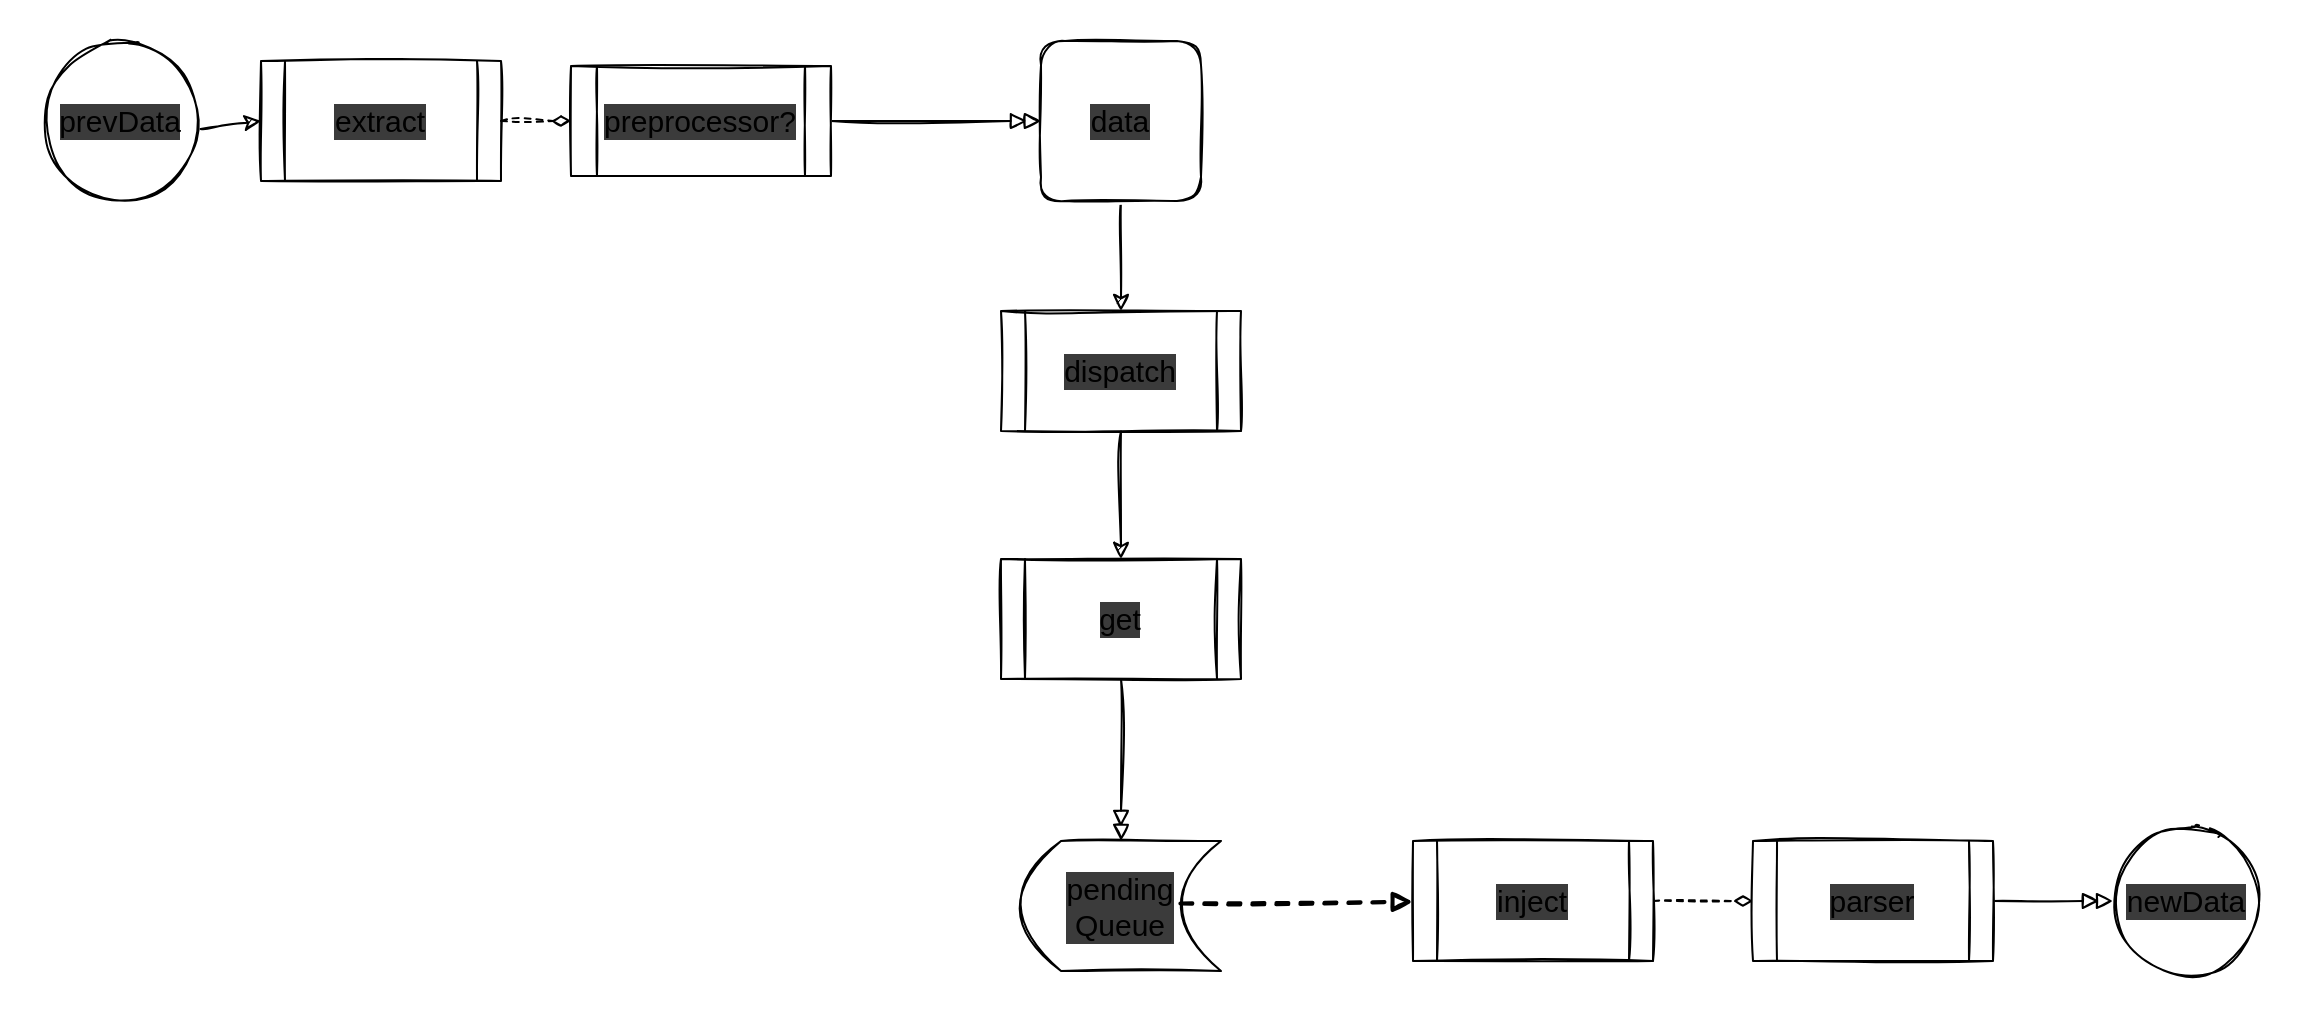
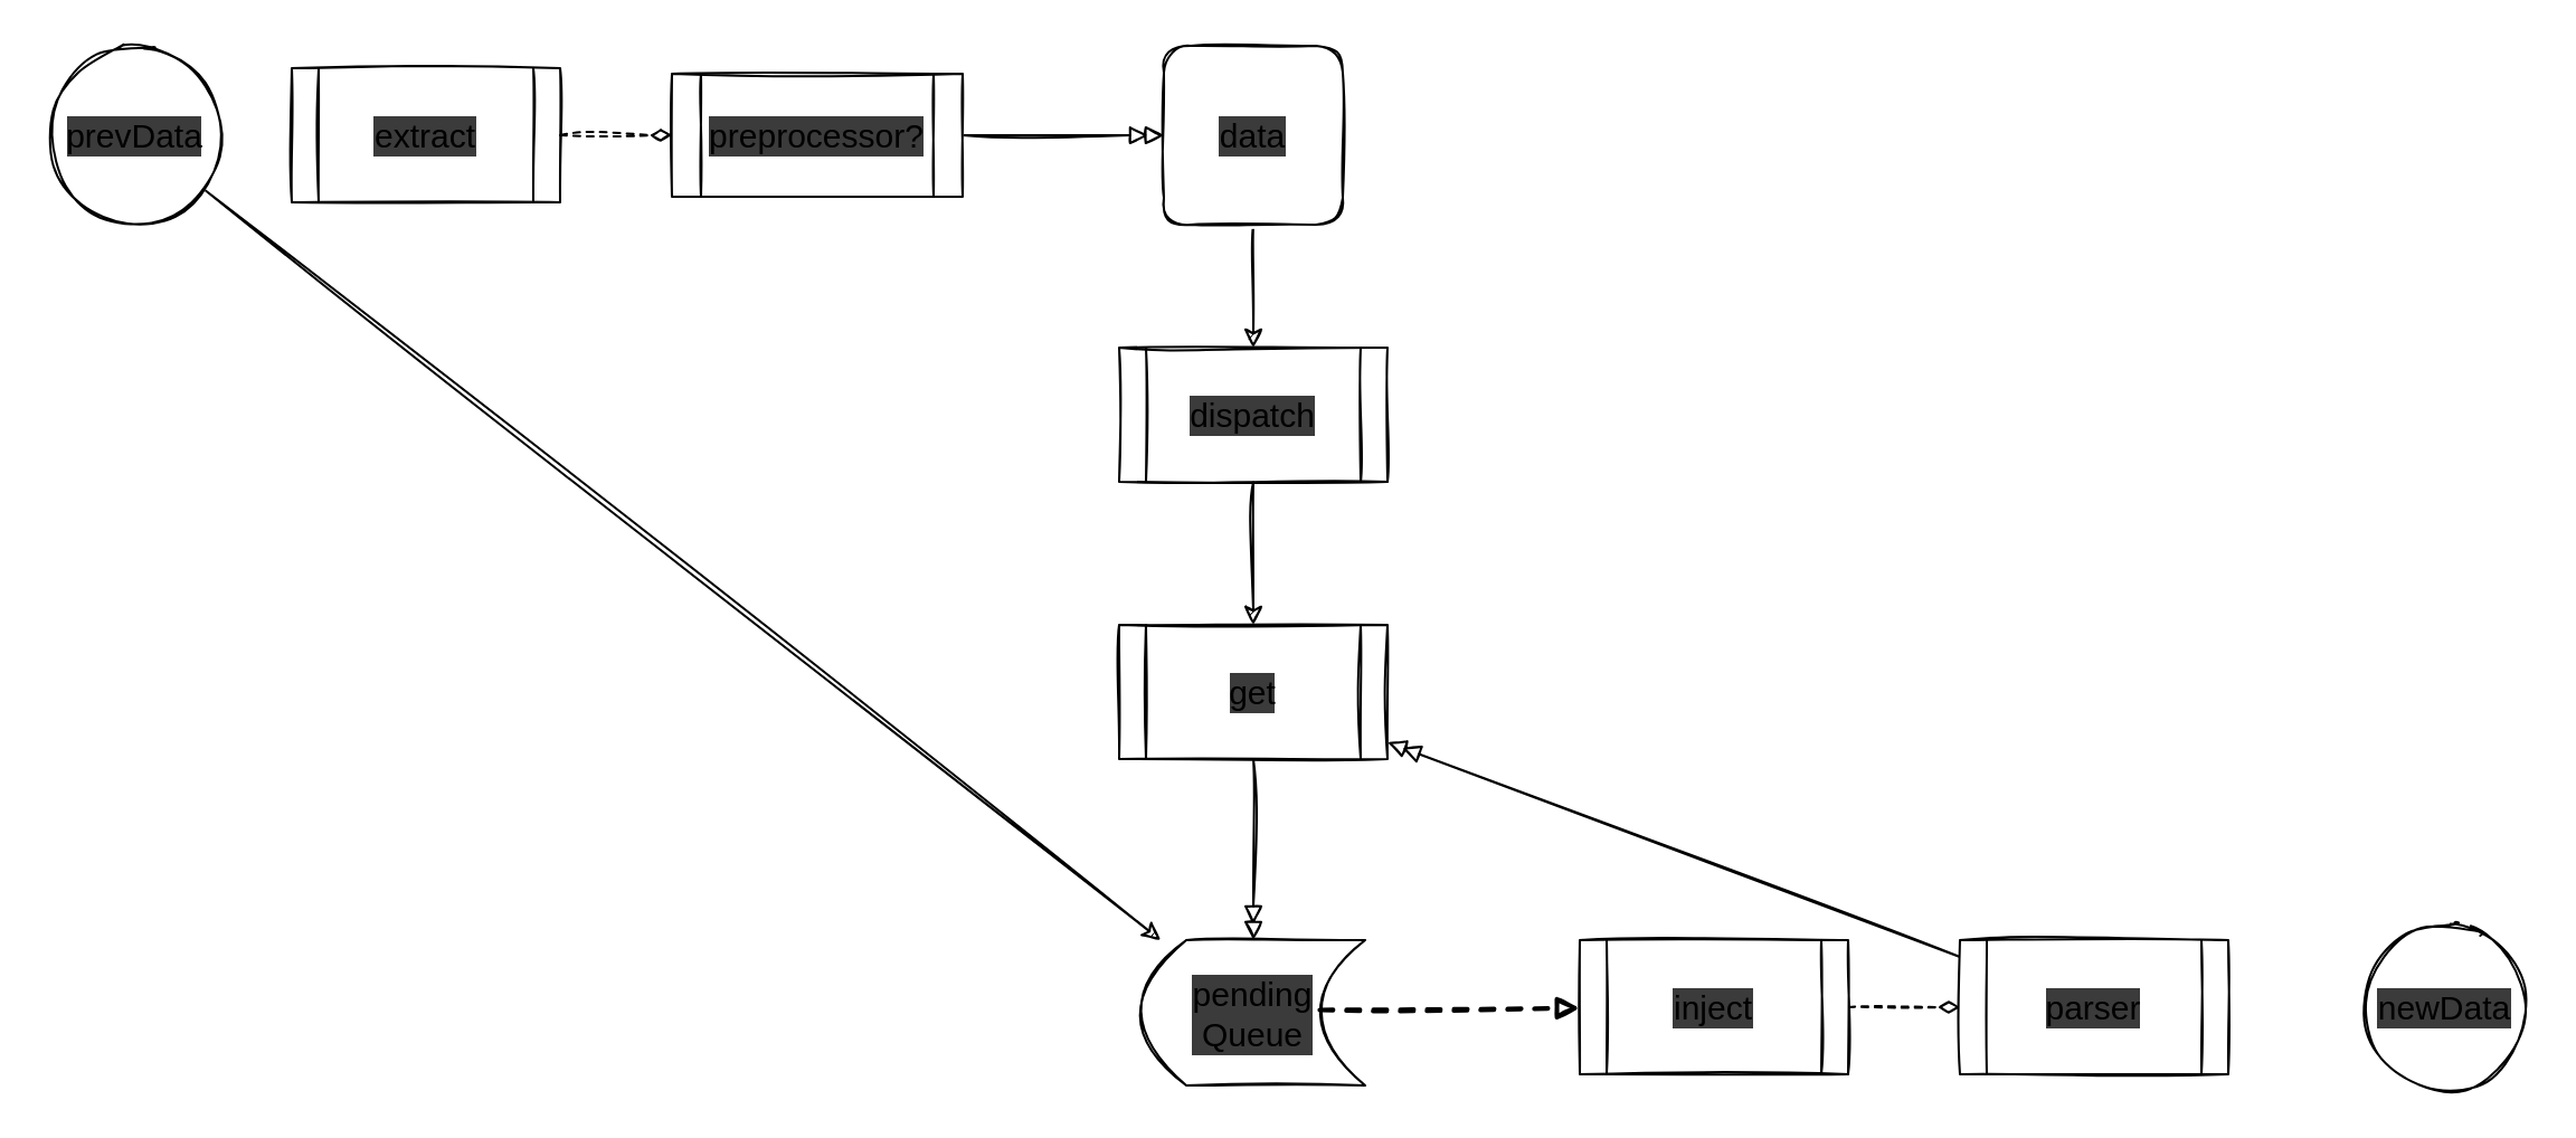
- <mxCell id="4" value="preprocessor?" style="shape=process;whiteSpace=wrap;html=1;backgroundOutline=1;labelBackgroundColor=#3B3B3B;fontSize=15;rounded=0;sketch=1;" vertex="1" parent="1"><mxGeometry x="285" y="32.5" width="130" height="55" as="geometry" /></mxCell>
+ <mxCell id="4" value="preprocessor?" style="shape=process;whiteSpace=wrap;html=1;backgroundOutline=1;labelBackgroundColor=#3B3B3B;fontSize=15;rounded=0;sketch=1;" vertex="1" parent="1"><mxGeometry x="300" y="32.5" width="130" height="55" as="geometry" /></mxCell>
- <mxCell id="15" value="" style="edgeStyle=none;rounded=0;html=1;fontSize=15;endArrow=classic;endFill=1;strokeWidth=1;sketch=1;" edge="1" parent="1" source="16" target="7"><mxGeometry relative="1" as="geometry" /></mxCell>
+ <mxCell id="15" value="" style="edgeStyle=none;rounded=0;html=1;fontSize=15;endArrow=classic;endFill=1;strokeWidth=1;sketch=1;" edge="1" parent="1" source="16" target="20"><mxGeometry relative="1" as="geometry" /></mxCell>
- <mxCell id="17" value="" style="edgeStyle=none;rounded=0;html=1;fontSize=15;endArrow=doubleBlock;endFill=0;strokeWidth=1;sketch=1;" edge="1" parent="1" source="18" target="19"><mxGeometry relative="1" as="geometry" /></mxCell>
+ <mxCell id="17" value="" style="edgeStyle=none;rounded=0;html=1;fontSize=15;endArrow=doubleBlock;endFill=0;strokeWidth=1;sketch=1;" edge="1" parent="1" source="18" target="11"><mxGeometry relative="1" as="geometry" /></mxCell>
